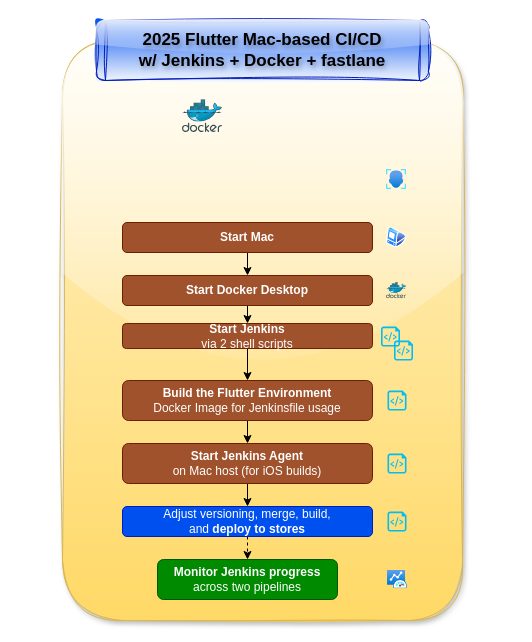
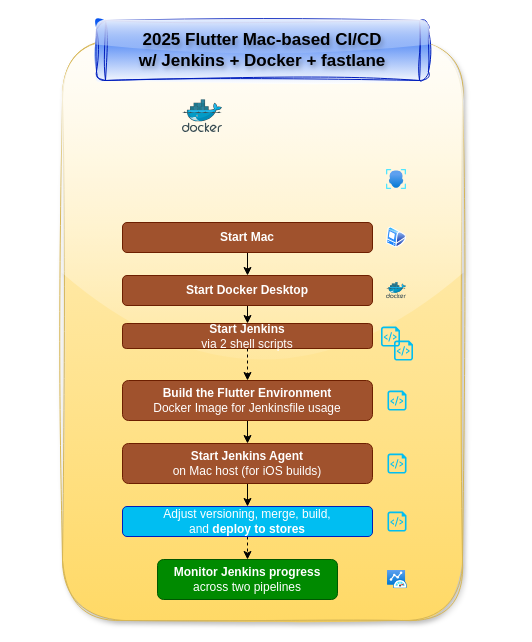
- <mxCell id="9" style="edgeStyle=orthogonalEdgeStyle;rounded=0;orthogonalLoop=1;jettySize=auto;html=1;exitX=0.5;exitY=1;exitDx=0;exitDy=0;entryX=0.5;entryY=0;entryDx=0;entryDy=0;" parent="1" source="10" target="12" edge="1"><mxGeometry relative="1" as="geometry" /></mxCell>
+ <mxCell id="9" style="edgeStyle=orthogonalEdgeStyle;rounded=0;orthogonalLoop=1;jettySize=auto;html=1;exitX=0.5;exitY=1;exitDx=0;exitDy=0;entryX=0.5;entryY=0;entryDx=0;entryDy=0;dashed=1;" parent="1" source="10" target="12" edge="1"><mxGeometry relative="1" as="geometry" /></mxCell>
- <mxCell id="16" value="&lt;div&gt;&lt;span style=&quot;font-weight: normal;&quot;&gt;Adjust versioning, merge, build,&lt;/span&gt;&lt;/div&gt;&lt;div&gt;&lt;span style=&quot;font-weight: normal;&quot;&gt;and &lt;/span&gt;deploy to stores&lt;/div&gt;" style="whiteSpace=wrap;html=1;rounded=1;glass=0;strokeWidth=1;shadow=0;fontStyle=1;fillColor=#0050ef;fontColor=#ffffff;strokeColor=#001DBC;" parent="1" vertex="1"><mxGeometry x="122" y="506" width="250" height="30" as="geometry" /></mxCell>
+ <mxCell id="16" value="&lt;div&gt;&lt;span style=&quot;font-weight: normal;&quot;&gt;Adjust versioning, merge, build,&lt;/span&gt;&lt;/div&gt;&lt;div&gt;&lt;span style=&quot;font-weight: normal;&quot;&gt;and &lt;/span&gt;deploy to stores&lt;/div&gt;" style="whiteSpace=wrap;html=1;rounded=1;glass=0;strokeWidth=1;shadow=0;fontStyle=1;fillColor=#00bef2;fontColor=#ffffff;strokeColor=#001DBC;" parent="1" vertex="1"><mxGeometry x="122" y="506" width="250" height="30" as="geometry" /></mxCell>
